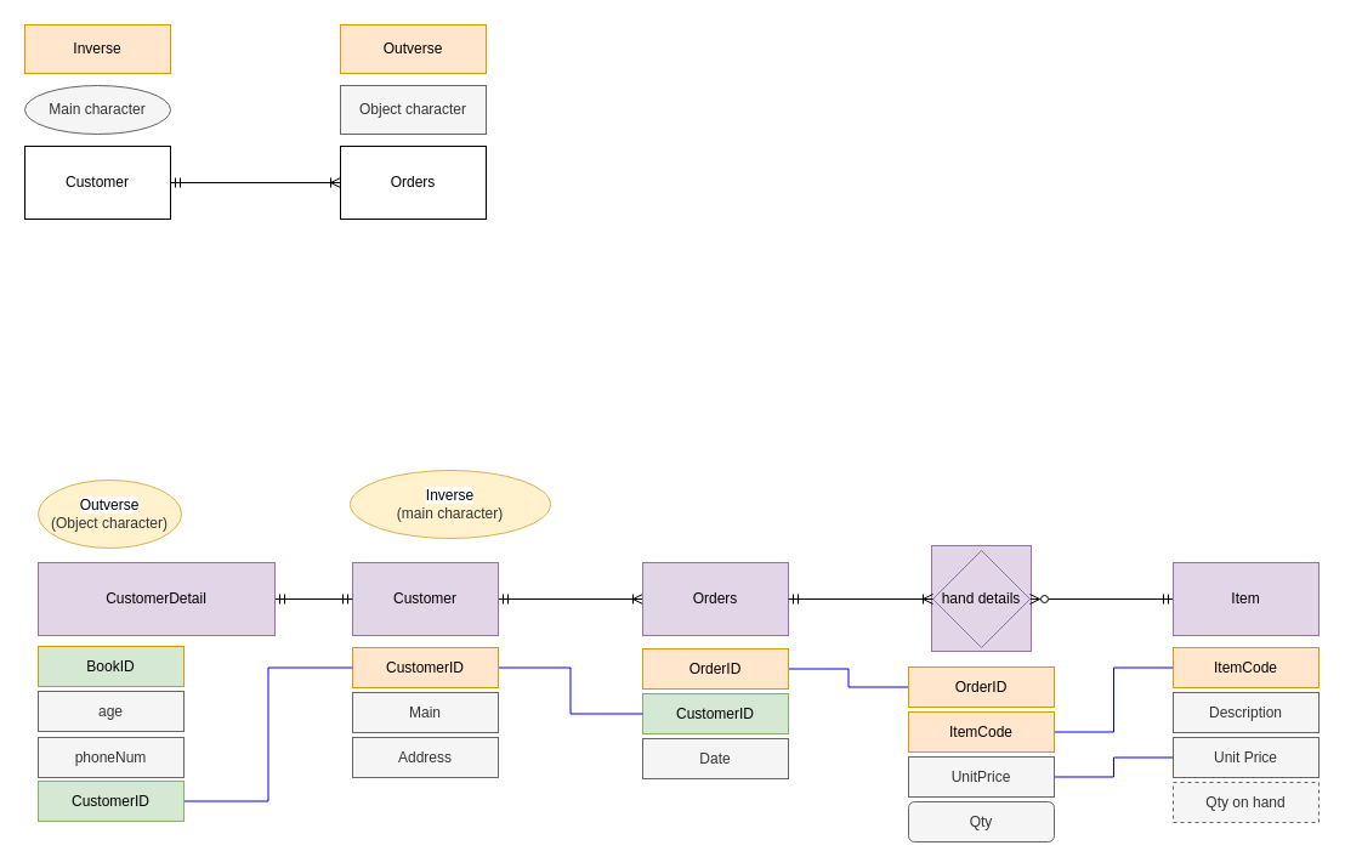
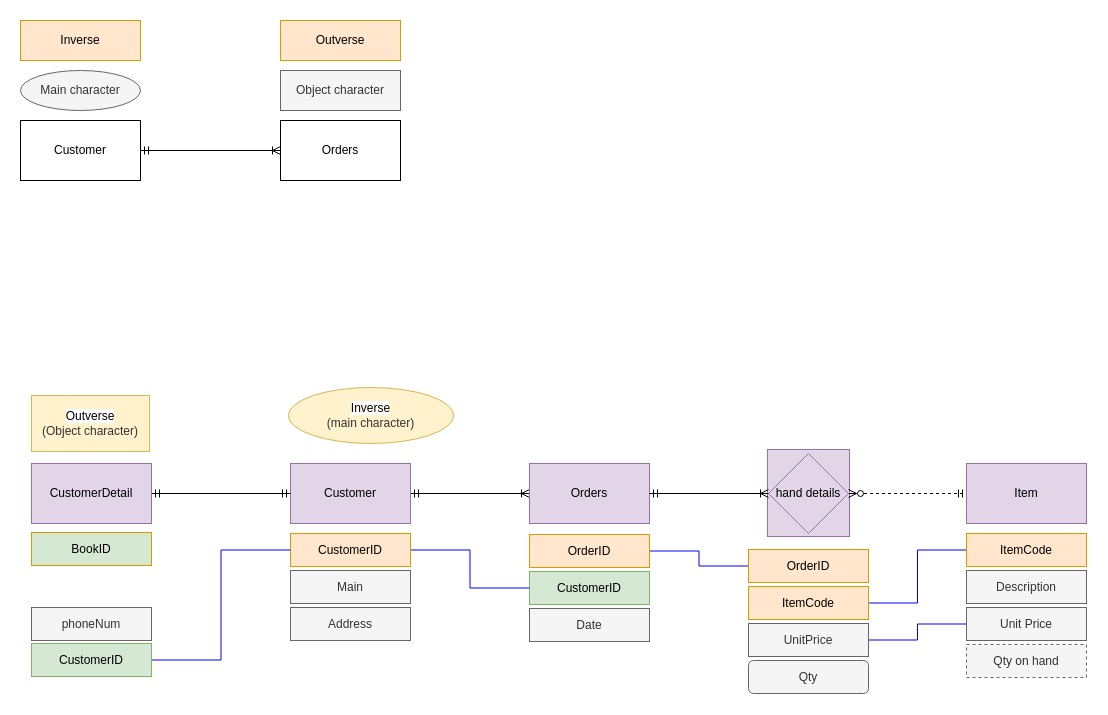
- <mxCell id="47" value="&lt;span style=&quot;color: rgb(0, 0, 0); font-family: Helvetica; font-size: 12px; font-style: normal; font-variant-ligatures: normal; font-variant-caps: normal; font-weight: 400; letter-spacing: normal; orphans: 2; text-align: center; text-indent: 0px; text-transform: none; widows: 2; word-spacing: 0px; -webkit-text-stroke-width: 0px; background-color: rgb(255, 255, 255); text-decoration-thickness: initial; text-decoration-style: initial; text-decoration-color: initial; float: none; display: inline !important;&quot;&gt;Outverse&lt;/span&gt;&lt;br&gt;&lt;span style=&quot;color: rgb(51, 51, 51);&quot;&gt;(Object character)&lt;/span&gt;" style="ellipse;whiteSpace=wrap;html=1;fillColor=#fff2cc;strokeColor=#d6b656;" parent="1" vertex="1"><mxGeometry x="31" y="395" width="118" height="56" as="geometry" /></mxCell>
+ <mxCell id="47" value="&lt;span style=&quot;color: rgb(0, 0, 0); font-family: Helvetica; font-size: 12px; font-style: normal; font-variant-ligatures: normal; font-variant-caps: normal; font-weight: 400; letter-spacing: normal; orphans: 2; text-align: center; text-indent: 0px; text-transform: none; widows: 2; word-spacing: 0px; -webkit-text-stroke-width: 0px; background-color: rgb(255, 255, 255); text-decoration-thickness: initial; text-decoration-style: initial; text-decoration-color: initial; float: none; display: inline !important;&quot;&gt;Outverse&lt;/span&gt;&lt;br&gt;&lt;span style=&quot;color: rgb(51, 51, 51);&quot;&gt;(Object character)&lt;/span&gt;" style="whiteSpace=wrap;html=1;fillColor=#fff2cc;strokeColor=#d6b656;rounded=0;" parent="1" vertex="1"><mxGeometry x="31" y="395" width="118" height="56" as="geometry" /></mxCell>
- <mxCell id="40" value="CustomerDetail" style="rounded=0;whiteSpace=wrap;html=1;fillColor=#e1d5e7;strokeColor=#9673a6;" parent="1" vertex="1"><mxGeometry x="31" y="463" width="195" height="60" as="geometry" /></mxCell>
+ <mxCell id="40" value="CustomerDetail" style="rounded=0;whiteSpace=wrap;html=1;fillColor=#e1d5e7;strokeColor=#9673a6;" parent="1" vertex="1"><mxGeometry x="31" y="463" width="120" height="60" as="geometry" /></mxCell>
- <mxCell id="5" style="edgeStyle=orthogonalEdgeStyle;rounded=0;orthogonalLoop=1;jettySize=auto;html=1;entryX=0;entryY=0.5;entryDx=0;entryDy=0;startArrow=ERzeroToMany;startFill=0;endArrow=ERmandOne;endFill=0;" parent="1" source="15" target="7" edge="1"><mxGeometry relative="1" as="geometry" /></mxCell>
+ <mxCell id="5" style="edgeStyle=orthogonalEdgeStyle;rounded=0;orthogonalLoop=1;jettySize=auto;html=1;entryX=0;entryY=0.5;entryDx=0;entryDy=0;startArrow=ERzeroToMany;startFill=0;endArrow=ERmandOne;endFill=0;dashed=1;" parent="1" source="15" target="7" edge="1"><mxGeometry relative="1" as="geometry" /></mxCell>
- <mxCell id="42" value="age" style="rounded=0;whiteSpace=wrap;html=1;fillColor=#f5f5f5;fontColor=#333333;strokeColor=#666666;" parent="1" vertex="1"><mxGeometry x="31" y="569" width="120" height="33" as="geometry" /></mxCell>
